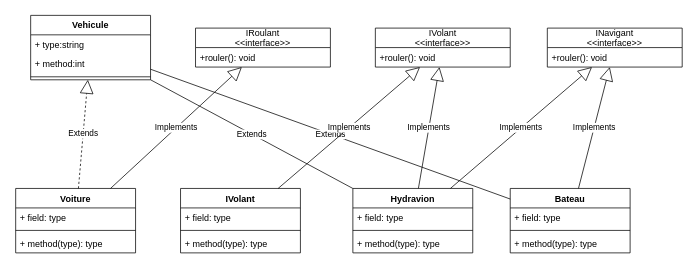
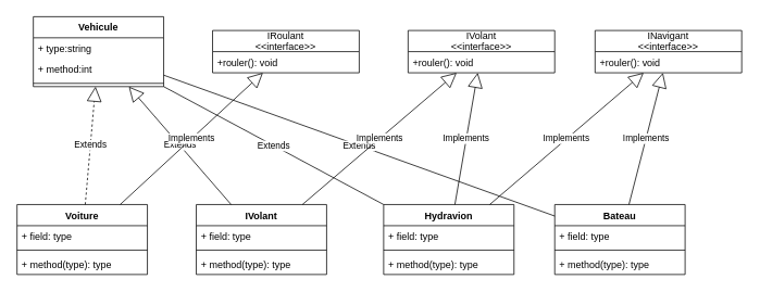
+ <mxCell id="29" value="Extends" style="endArrow=block;endSize=16;endFill=0;html=1;" parent="1" source="6" target="18" edge="1"><mxGeometry width="160" relative="1" as="geometry"><mxPoint x="113.723" y="261" as="sourcePoint" /><mxPoint x="126.277" y="116" as="targetPoint" /></mxGeometry></mxCell>
